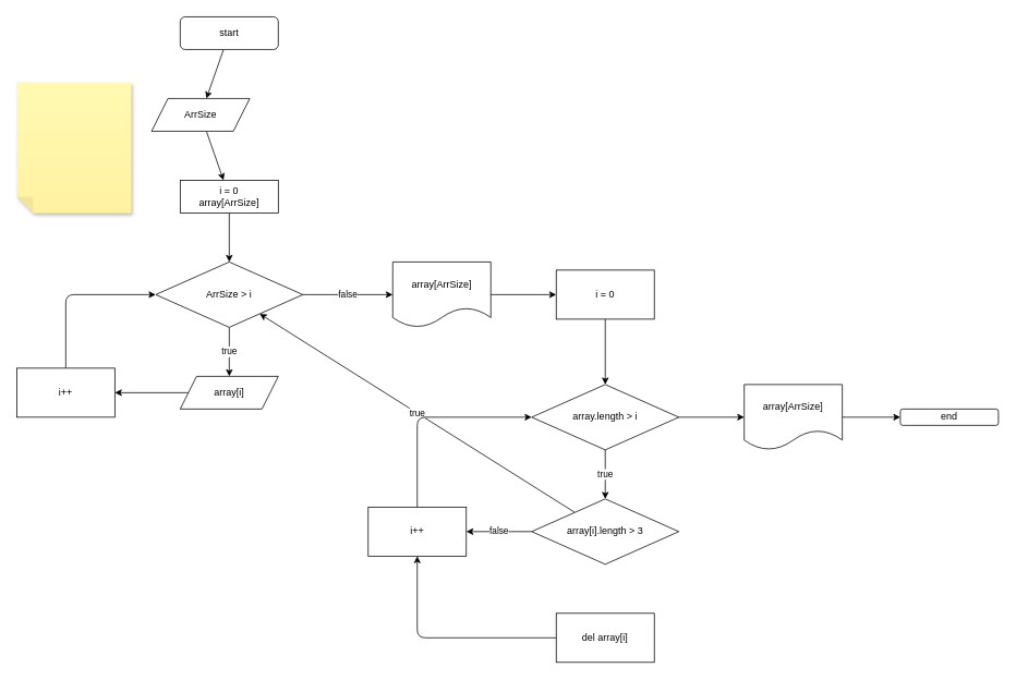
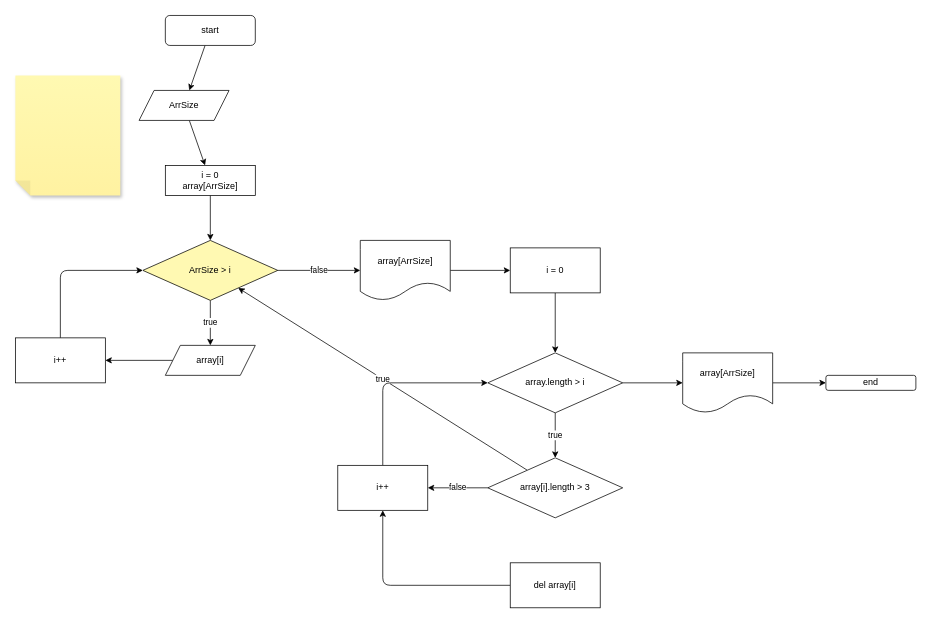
- <mxCell id="10" value="ArrSize &amp;gt; i" style="rhombus;whiteSpace=wrap;html=1;" parent="1" vertex="1"><mxGeometry x="190" y="320" width="180" height="80" as="geometry" /></mxCell>
+ <mxCell id="10" value="ArrSize &amp;gt; i" style="rhombus;whiteSpace=wrap;html=1;fillColor=#fff9b2;" parent="1" vertex="1"><mxGeometry x="190" y="320" width="180" height="80" as="geometry" /></mxCell>
